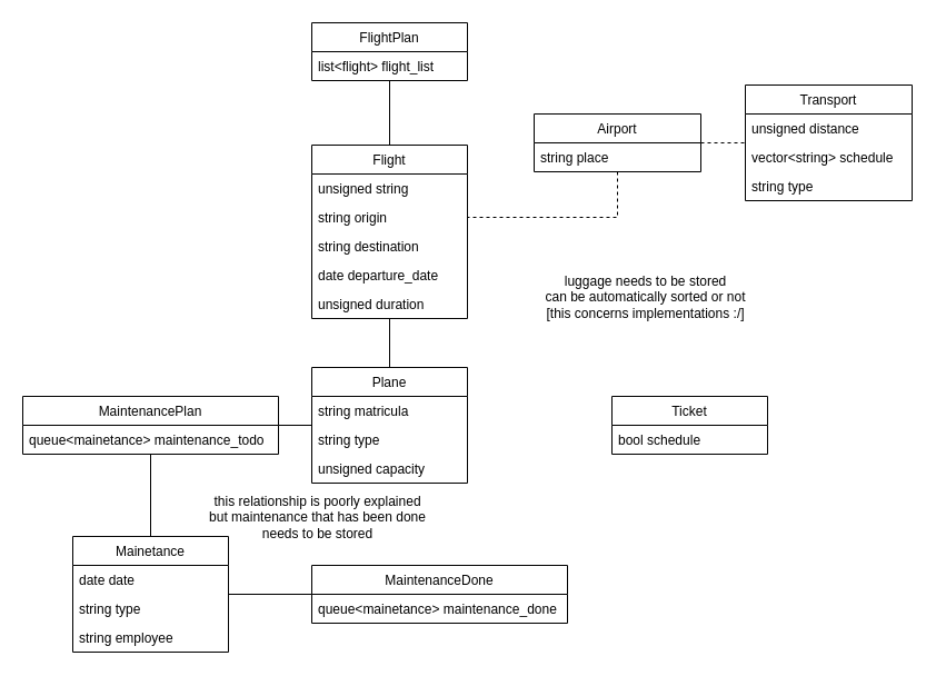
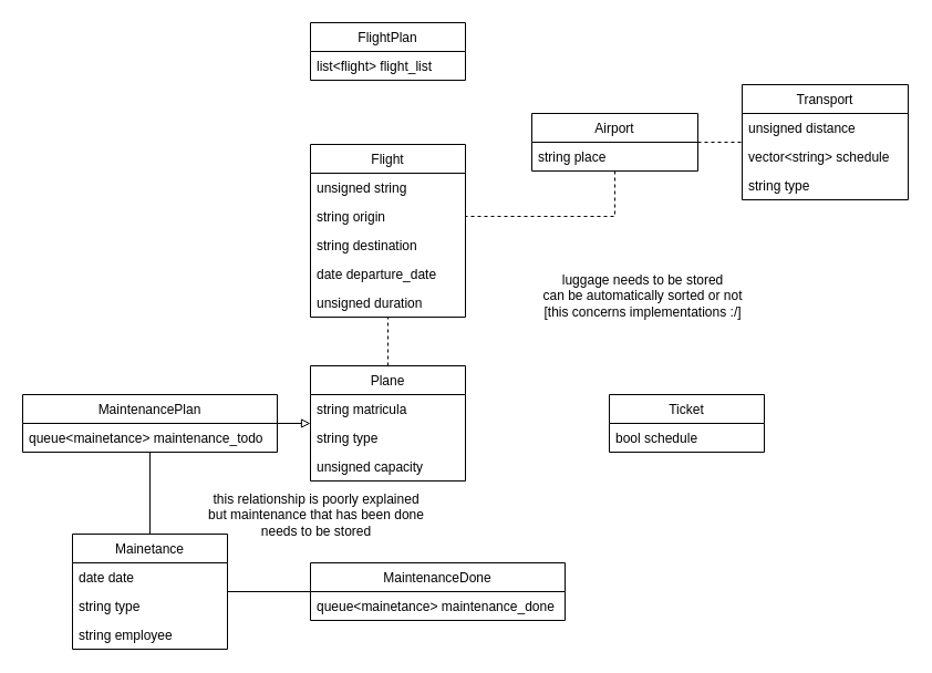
- <mxCell id="9" style="edgeStyle=orthogonalEdgeStyle;rounded=0;orthogonalLoop=1;jettySize=auto;html=1;exitX=0.5;exitY=0;exitDx=0;exitDy=0;endArrow=none;endFill=0;" edge="1" parent="1" source="10" target="7"><mxGeometry relative="1" as="geometry" /></mxCell>
- <mxCell id="2" style="edgeStyle=orthogonalEdgeStyle;rounded=0;orthogonalLoop=1;jettySize=auto;html=1;exitX=0.5;exitY=0;exitDx=0;exitDy=0;endArrow=none;endFill=0;" edge="1" parent="1" source="3" target="10"><mxGeometry relative="1" as="geometry" /></mxCell>
+ <mxCell id="2" style="edgeStyle=orthogonalEdgeStyle;rounded=0;orthogonalLoop=1;jettySize=auto;html=1;exitX=0.5;exitY=0;exitDx=0;exitDy=0;endArrow=none;endFill=0;dashed=1;" edge="1" parent="1" source="3" target="10"><mxGeometry relative="1" as="geometry" /></mxCell>
- <mxCell id="22" style="edgeStyle=orthogonalEdgeStyle;rounded=0;orthogonalLoop=1;jettySize=auto;html=1;endArrow=none;endFill=0;" edge="1" parent="1" source="23" target="3"><mxGeometry relative="1" as="geometry" /></mxCell>
+ <mxCell id="22" style="edgeStyle=orthogonalEdgeStyle;rounded=0;orthogonalLoop=1;jettySize=auto;html=1;endArrow=block;endFill=0;" edge="1" parent="1" source="23" target="3"><mxGeometry relative="1" as="geometry" /></mxCell>
